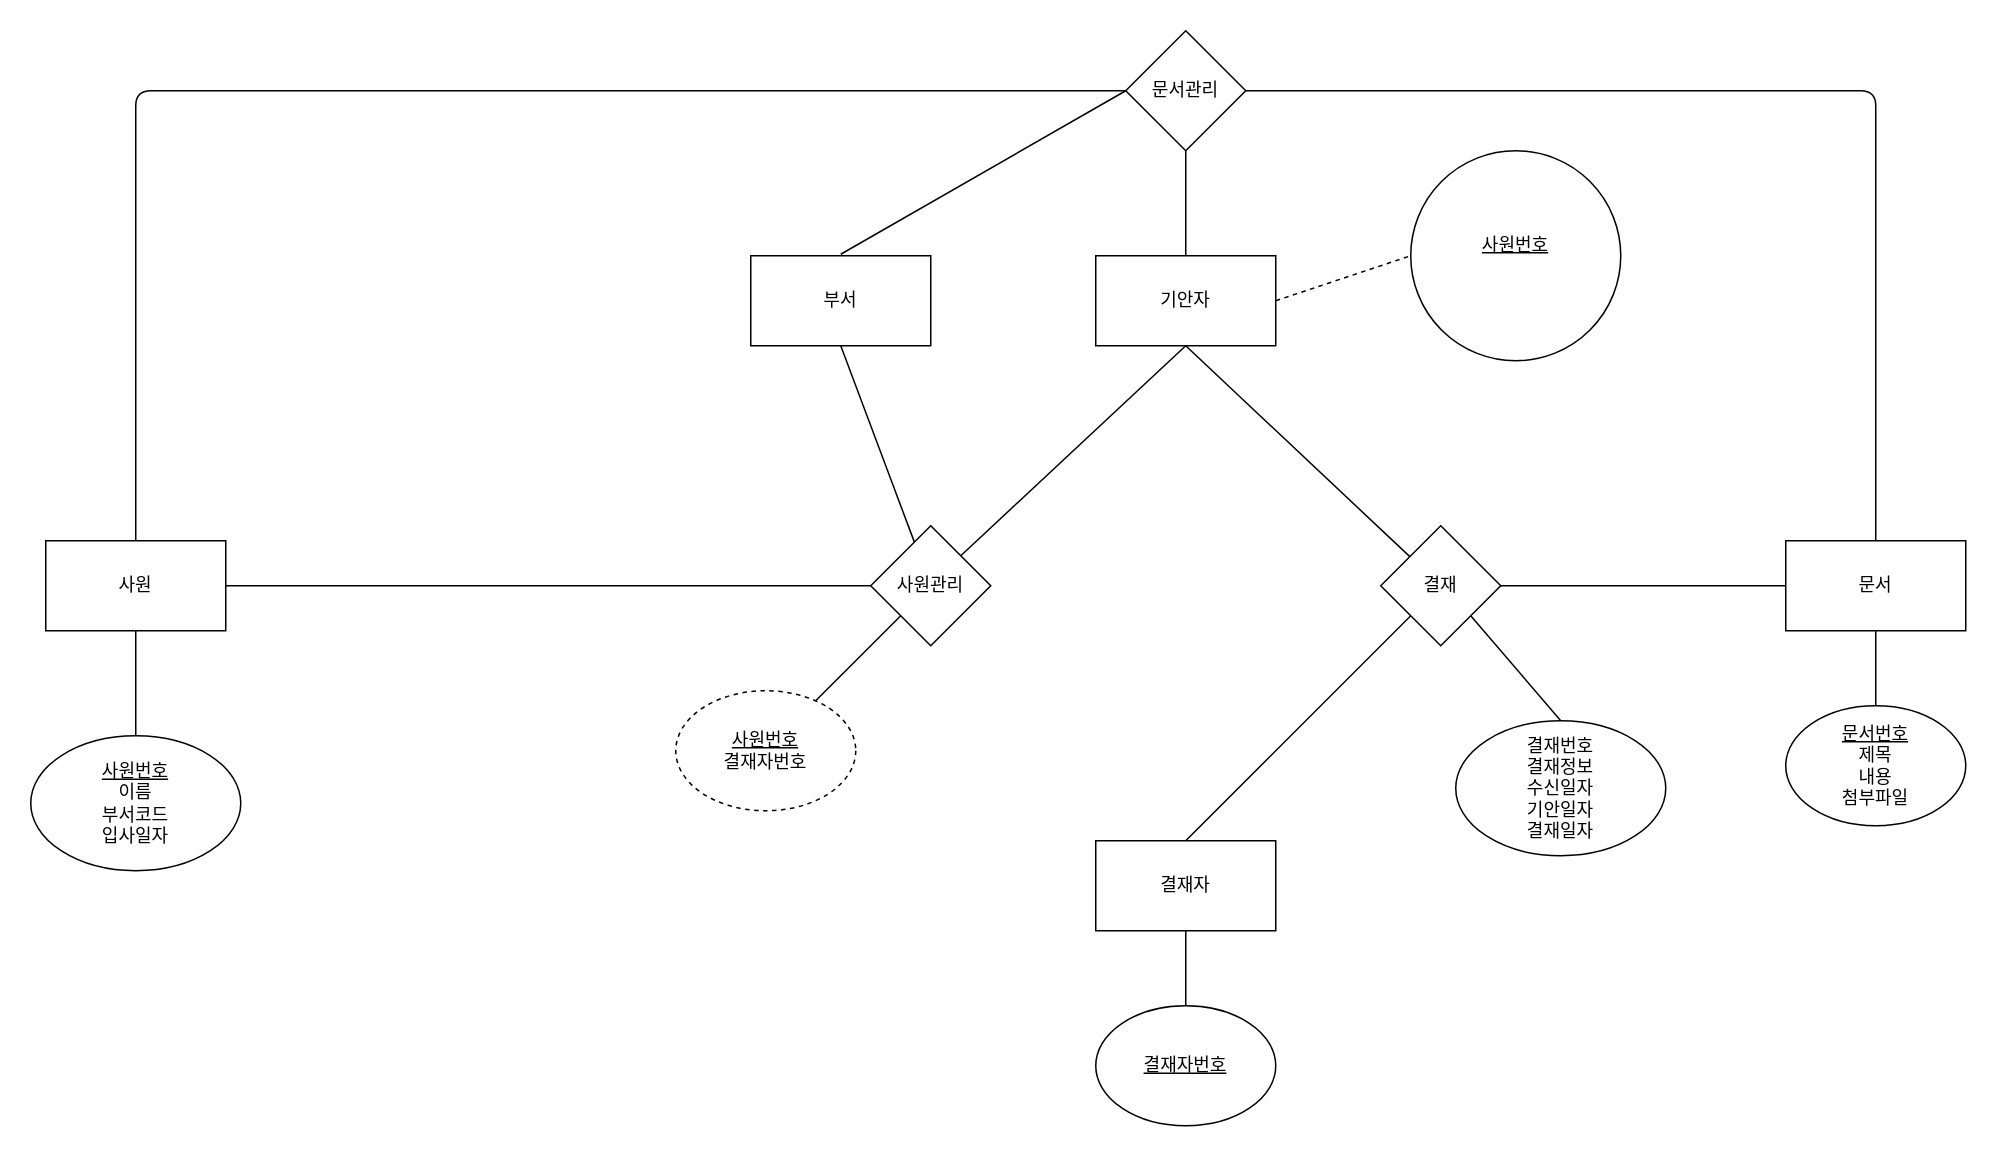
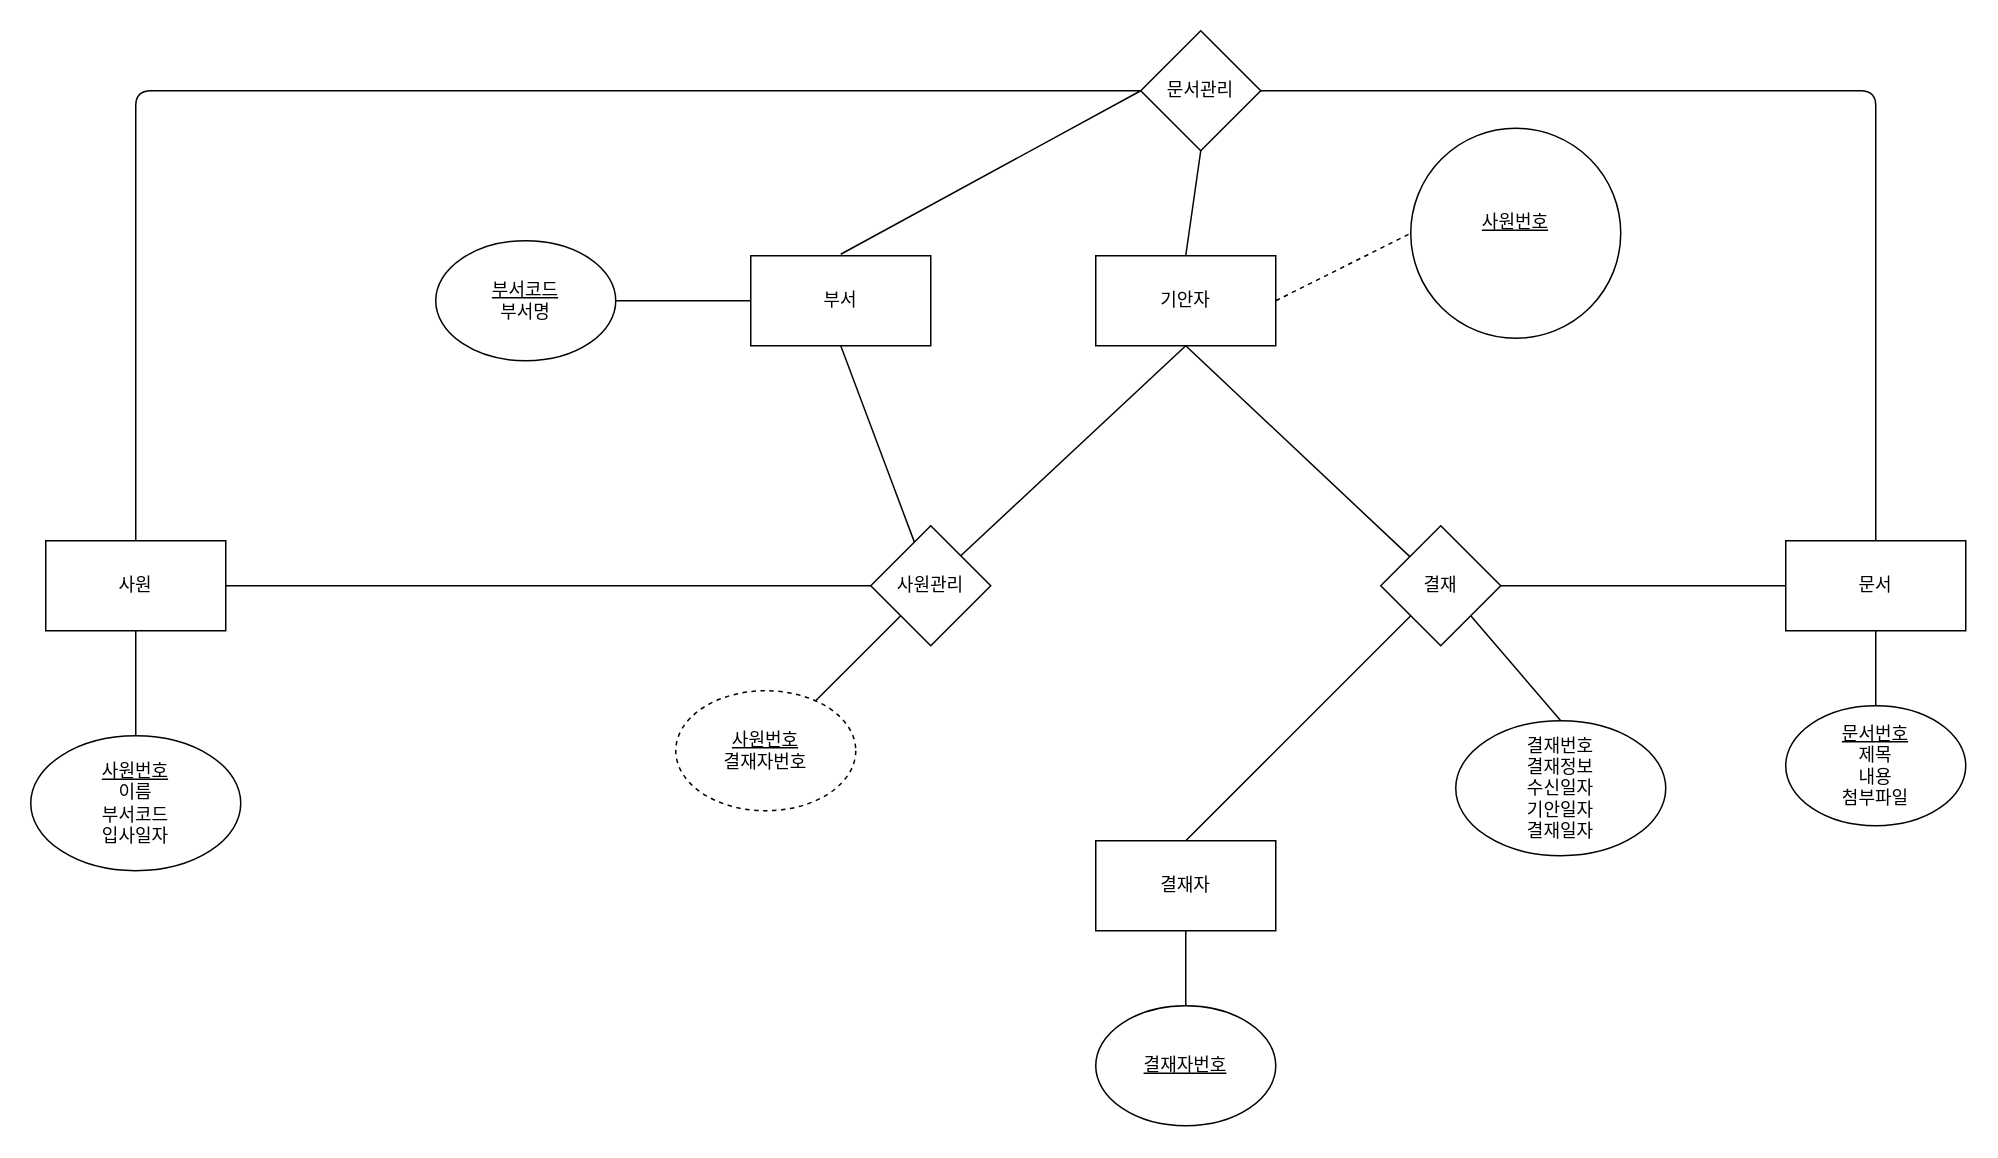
- <mxCell id="12" value="문서관리" style="rhombus;whiteSpace=wrap;html=1;" vertex="1" parent="1"><mxGeometry x="750" y="20" width="80" height="80" as="geometry" /></mxCell>
+ <mxCell id="12" value="문서관리" style="rhombus;whiteSpace=wrap;html=1;" vertex="1" parent="1"><mxGeometry x="760" y="20" width="80" height="80" as="geometry" /></mxCell>
- <mxCell id="21" value="&lt;u&gt;사원번호&lt;br&gt;&lt;br&gt;&lt;/u&gt;" style="ellipse;whiteSpace=wrap;html=1;aspect=fixed;" vertex="1" parent="1"><mxGeometry x="940" y="100" width="140" height="140" as="geometry" /></mxCell>
+ <mxCell id="21" value="&lt;u&gt;사원번호&lt;br&gt;&lt;br&gt;&lt;/u&gt;" style="ellipse;whiteSpace=wrap;html=1;aspect=fixed;" vertex="1" parent="1"><mxGeometry x="940" y="85" width="140" height="140" as="geometry" /></mxCell>
+ <mxCell id="28" value="&lt;u&gt;부서코드&lt;br&gt;&lt;/u&gt;부서명" style="ellipse;whiteSpace=wrap;html=1;" vertex="1" parent="1"><mxGeometry x="290" y="160" width="120" height="80" as="geometry" /></mxCell>
+ <mxCell id="27" value="" style="endArrow=none;html=1;exitX=0;exitY=0.5;exitDx=0;exitDy=0;" edge="1" parent="1" target="28" source="15"><mxGeometry width="50" height="50" relative="1" as="geometry"><mxPoint x="610" y="420" as="sourcePoint" /><mxPoint x="610" y="420" as="targetPoint" /></mxGeometry></mxCell>
